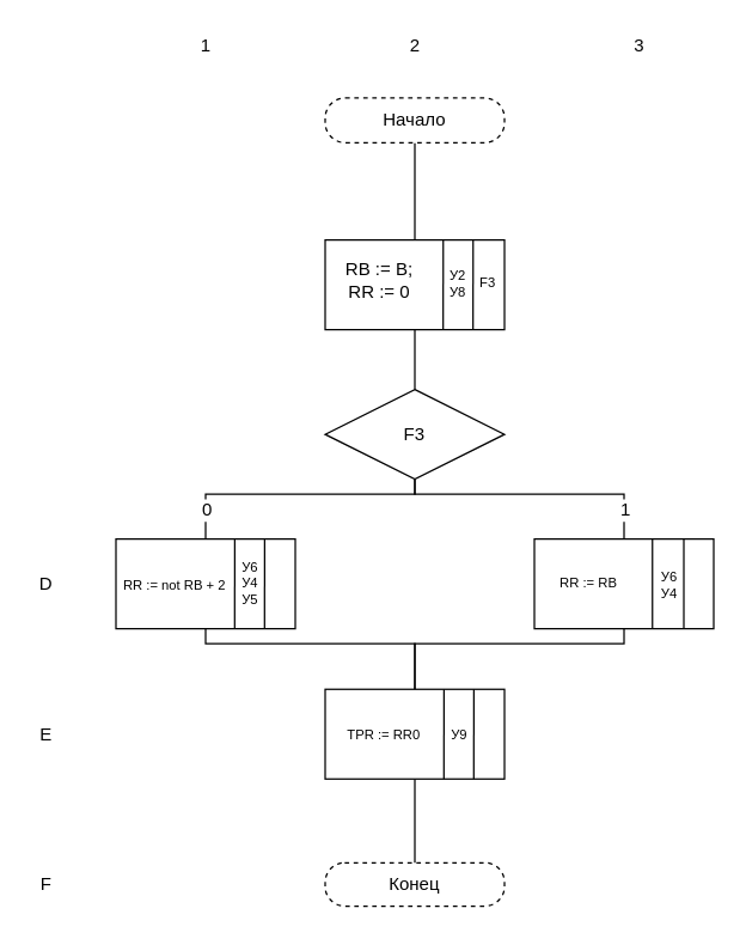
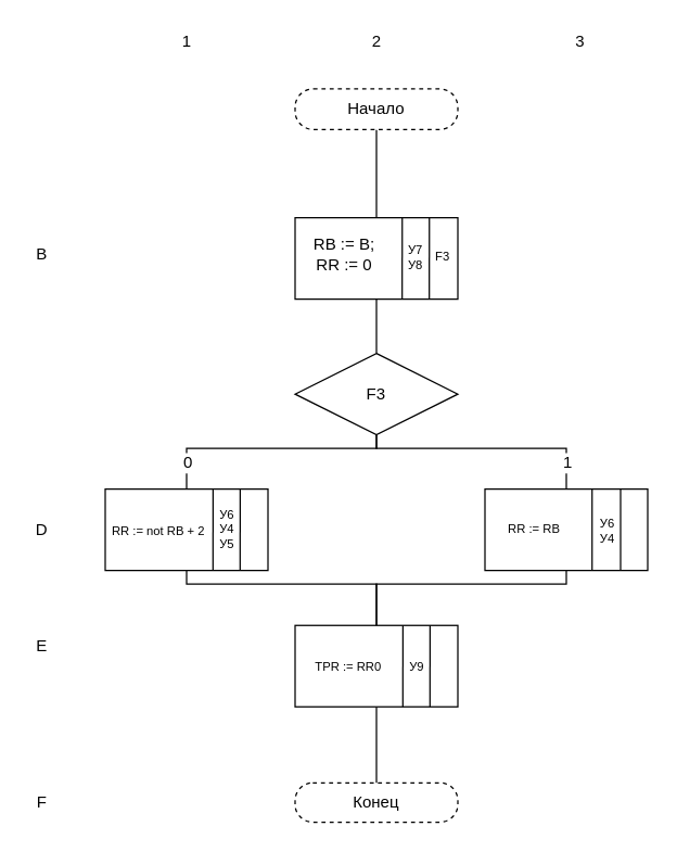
+ <mxCell id="35" value="B" style="text;html=1;align=center;verticalAlign=middle;resizable=0;points=[];autosize=1;" parent="1" vertex="1"><mxGeometry x="20" y="177" width="20" height="20" as="geometry" /></mxCell>
- <mxCell id="10" value="У2&lt;br&gt;&lt;div&gt;У8&lt;/div&gt;" style="text;html=1;strokeColor=none;fillColor=none;align=center;verticalAlign=middle;whiteSpace=wrap;rounded=0;fontSize=9;" parent="1" vertex="1"><mxGeometry x="301" y="179" width="10" height="20" as="geometry" /></mxCell>
+ <mxCell id="10" value="У7&lt;br&gt;&lt;div&gt;У8&lt;/div&gt;" style="text;html=1;strokeColor=none;fillColor=none;align=center;verticalAlign=middle;whiteSpace=wrap;rounded=0;fontSize=9;" parent="1" vertex="1"><mxGeometry x="301" y="179" width="10" height="20" as="geometry" /></mxCell>
- <mxCell id="37" value="E" style="text;html=1;align=center;verticalAlign=middle;resizable=0;points=[];autosize=1;" parent="1" vertex="1"><mxGeometry x="20" y="480.5" width="20" height="20" as="geometry" /></mxCell>
+ <mxCell id="37" value="E" style="text;html=1;align=center;verticalAlign=middle;resizable=0;points=[];autosize=1;" parent="1" vertex="1"><mxGeometry x="20" y="465.5" width="20" height="20" as="geometry" /></mxCell>
